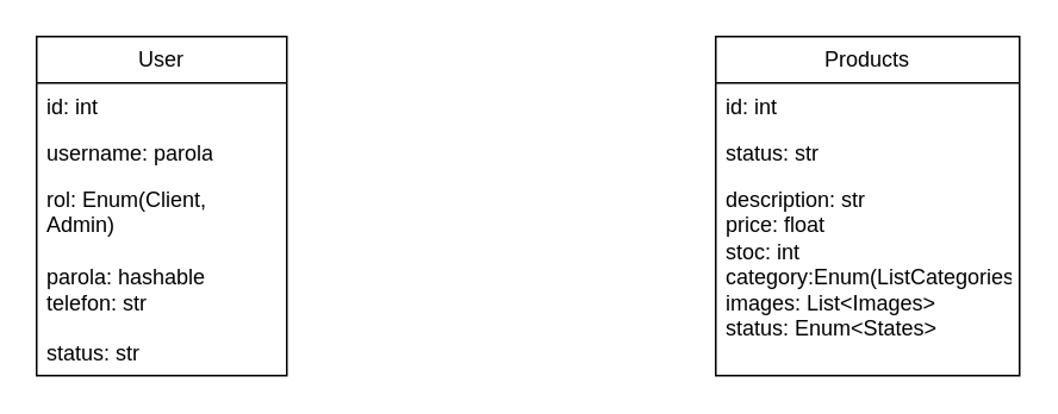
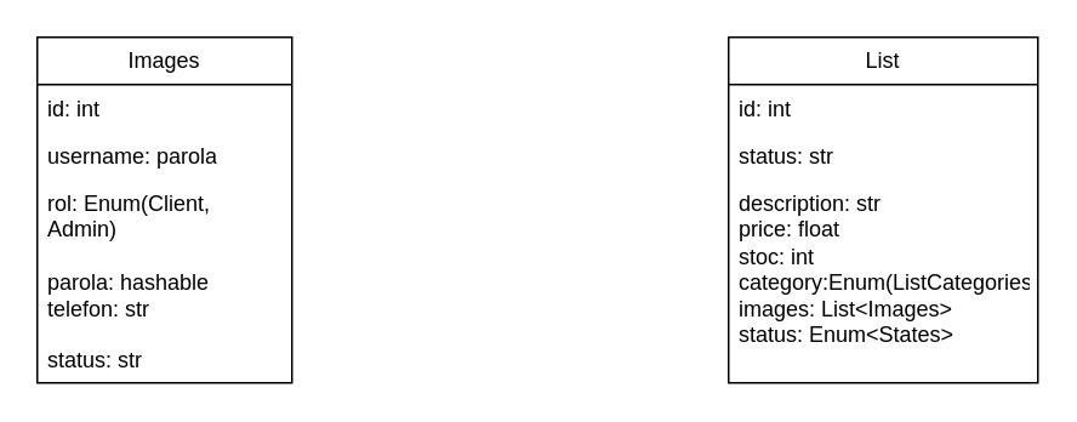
- <mxCell id="2" value="User" style="swimlane;fontStyle=0;childLayout=stackLayout;horizontal=1;startSize=26;fillColor=none;horizontalStack=0;resizeParent=1;resizeParentMax=0;resizeLast=0;collapsible=1;marginBottom=0;whiteSpace=wrap;html=1;" vertex="1" parent="1"><mxGeometry x="20" y="20" width="140" height="190" as="geometry"><mxRectangle x="390" y="520" width="100" height="30" as="alternateBounds" /></mxGeometry></mxCell>
+ <mxCell id="2" value="Images" style="swimlane;fontStyle=0;childLayout=stackLayout;horizontal=1;startSize=26;fillColor=none;horizontalStack=0;resizeParent=1;resizeParentMax=0;resizeLast=0;collapsible=1;marginBottom=0;whiteSpace=wrap;html=1;" vertex="1" parent="1"><mxGeometry x="20" y="20" width="140" height="190" as="geometry"><mxRectangle x="390" y="520" width="100" height="30" as="alternateBounds" /></mxGeometry></mxCell>
- <mxCell id="6" value="Products" style="swimlane;fontStyle=0;childLayout=stackLayout;horizontal=1;startSize=26;fillColor=none;horizontalStack=0;resizeParent=1;resizeParentMax=0;resizeLast=0;collapsible=1;marginBottom=0;whiteSpace=wrap;html=1;" vertex="1" parent="1"><mxGeometry x="400" y="20" width="170" height="190" as="geometry"><mxRectangle x="390" y="520" width="100" height="30" as="alternateBounds" /></mxGeometry></mxCell>
+ <mxCell id="6" value="List" style="swimlane;fontStyle=0;childLayout=stackLayout;horizontal=1;startSize=26;fillColor=none;horizontalStack=0;resizeParent=1;resizeParentMax=0;resizeLast=0;collapsible=1;marginBottom=0;whiteSpace=wrap;html=1;" vertex="1" parent="1"><mxGeometry x="400" y="20" width="170" height="190" as="geometry"><mxRectangle x="390" y="520" width="100" height="30" as="alternateBounds" /></mxGeometry></mxCell>
